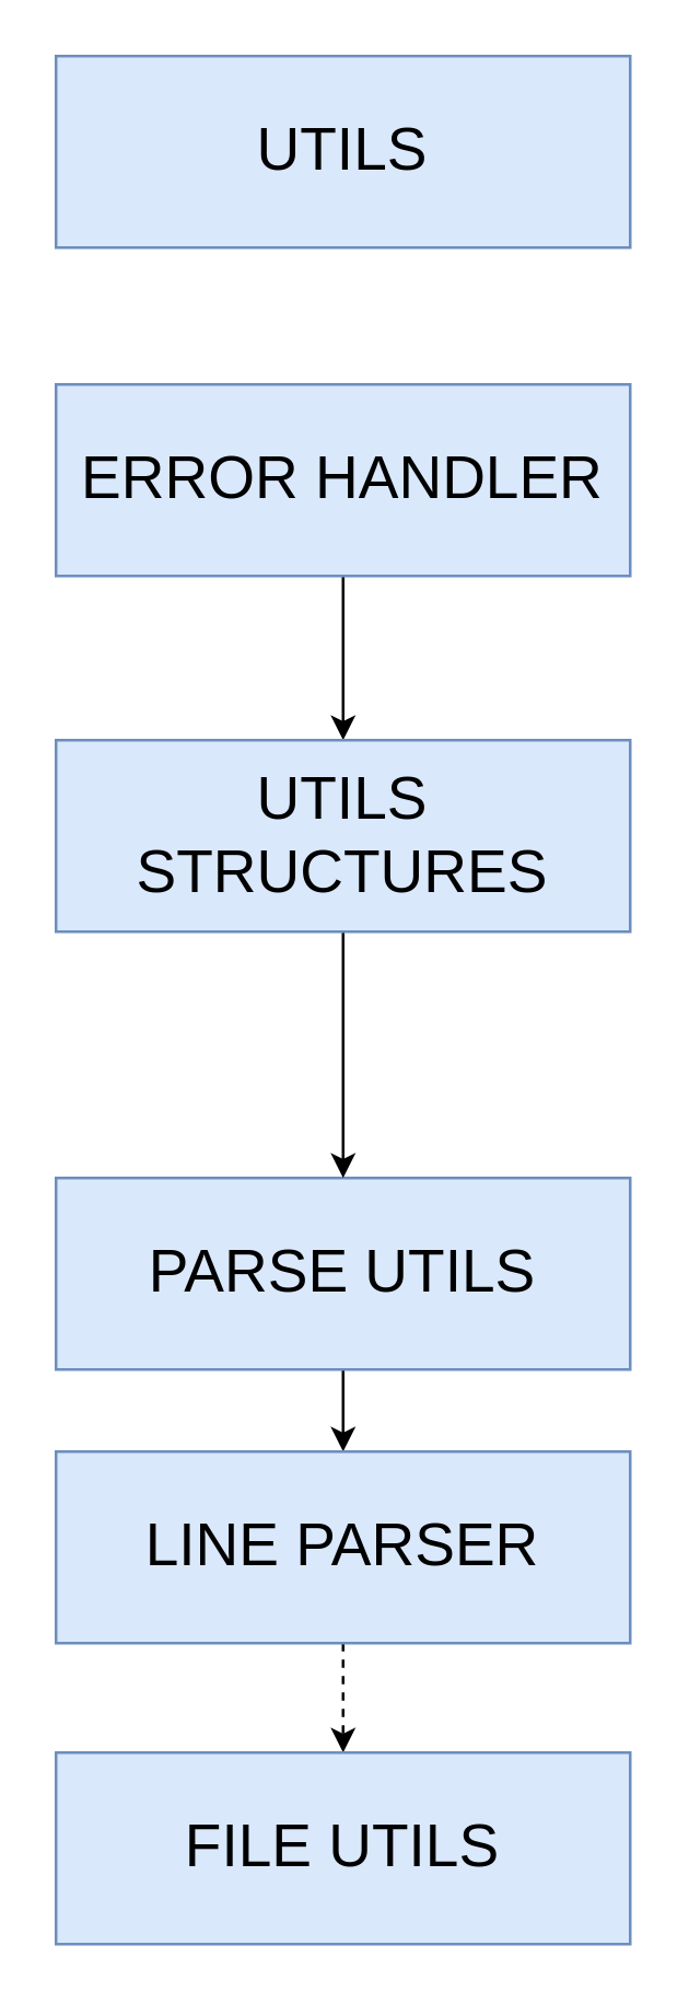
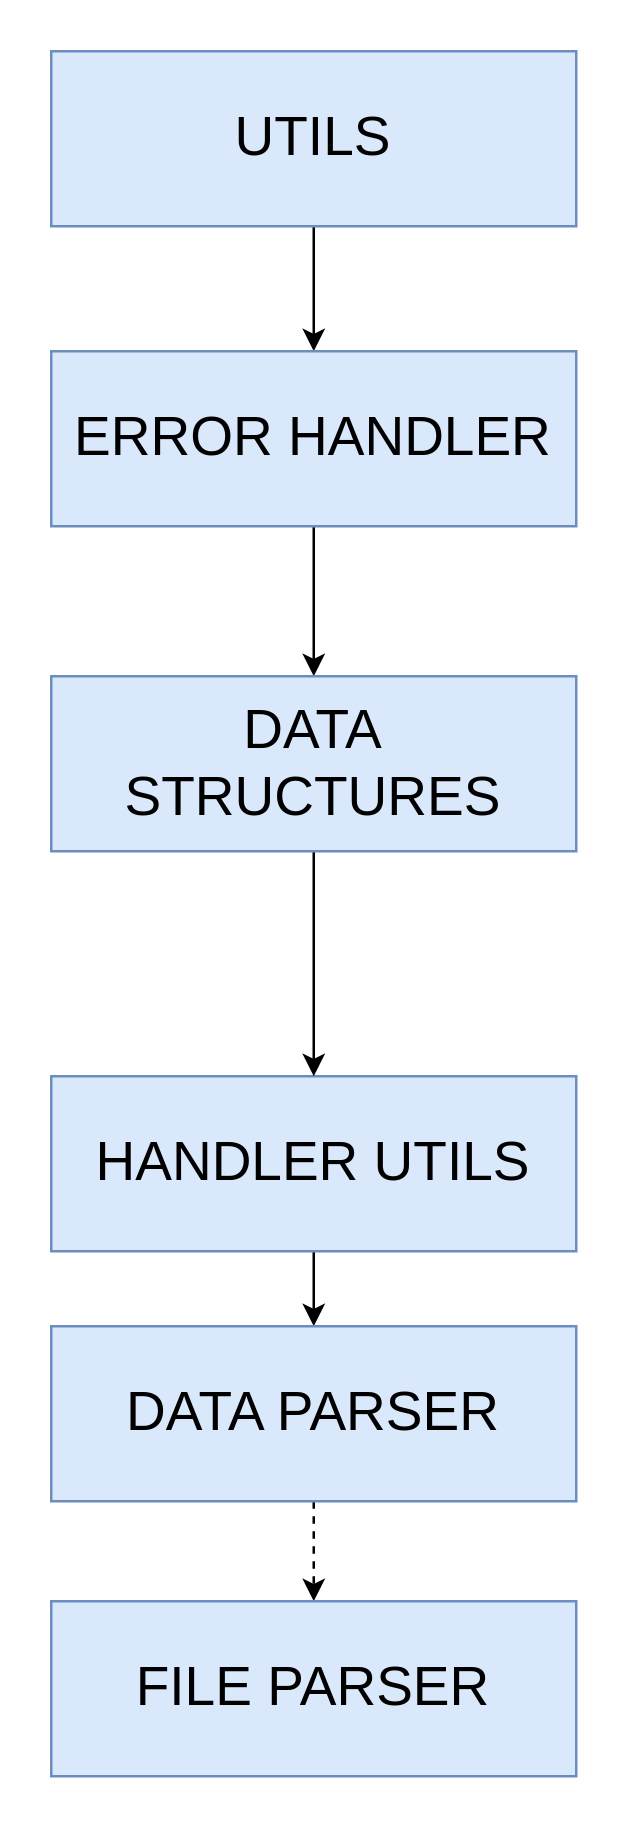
+ <mxCell id="2" style="edgeStyle=orthogonalEdgeStyle;rounded=0;orthogonalLoop=1;jettySize=auto;html=1;entryX=0.5;entryY=0;entryDx=0;entryDy=0;" edge="1" parent="1" source="3" target="5"><mxGeometry relative="1" as="geometry" /></mxCell>
- <mxCell id="12" value="UTILS STRUCTURES" style="text;html=1;strokeColor=#6c8ebf;fillColor=#dae8fc;align=center;verticalAlign=middle;whiteSpace=wrap;rounded=0;fontSize=22;" vertex="1" parent="1"><mxGeometry x="20" y="270" width="210" height="70" as="geometry" /></mxCell>
+ <mxCell id="12" value="DATA STRUCTURES" style="text;html=1;strokeColor=#6c8ebf;fillColor=#dae8fc;align=center;verticalAlign=middle;whiteSpace=wrap;rounded=0;fontSize=22;" vertex="1" parent="1"><mxGeometry x="20" y="270" width="210" height="70" as="geometry" /></mxCell>
- <mxCell id="7" value="PARSE UTILS" style="text;html=1;strokeColor=#6c8ebf;fillColor=#dae8fc;align=center;verticalAlign=middle;whiteSpace=wrap;rounded=0;fontSize=22;" parent="1" vertex="1"><mxGeometry x="20" y="430" width="210" height="70" as="geometry" /></mxCell>
+ <mxCell id="7" value="HANDLER UTILS" style="text;html=1;strokeColor=#6c8ebf;fillColor=#dae8fc;align=center;verticalAlign=middle;whiteSpace=wrap;rounded=0;fontSize=22;" parent="1" vertex="1"><mxGeometry x="20" y="430" width="210" height="70" as="geometry" /></mxCell>
- <mxCell id="9" value="LINE PARSER" style="text;html=1;strokeColor=#6c8ebf;fillColor=#dae8fc;align=center;verticalAlign=middle;whiteSpace=wrap;rounded=0;fontSize=22;" parent="1" vertex="1"><mxGeometry x="20" y="530" width="210" height="70" as="geometry" /></mxCell>
+ <mxCell id="9" value="DATA PARSER" style="text;html=1;strokeColor=#6c8ebf;fillColor=#dae8fc;align=center;verticalAlign=middle;whiteSpace=wrap;rounded=0;fontSize=22;" parent="1" vertex="1"><mxGeometry x="20" y="530" width="210" height="70" as="geometry" /></mxCell>
- <mxCell id="10" value="FILE UTILS" style="text;html=1;strokeColor=#6c8ebf;fillColor=#dae8fc;align=center;verticalAlign=middle;whiteSpace=wrap;rounded=0;fontSize=22;" parent="1" vertex="1"><mxGeometry x="20" y="640" width="210" height="70" as="geometry" /></mxCell>
+ <mxCell id="10" value="FILE PARSER" style="text;html=1;strokeColor=#6c8ebf;fillColor=#dae8fc;align=center;verticalAlign=middle;whiteSpace=wrap;rounded=0;fontSize=22;" parent="1" vertex="1"><mxGeometry x="20" y="640" width="210" height="70" as="geometry" /></mxCell>
